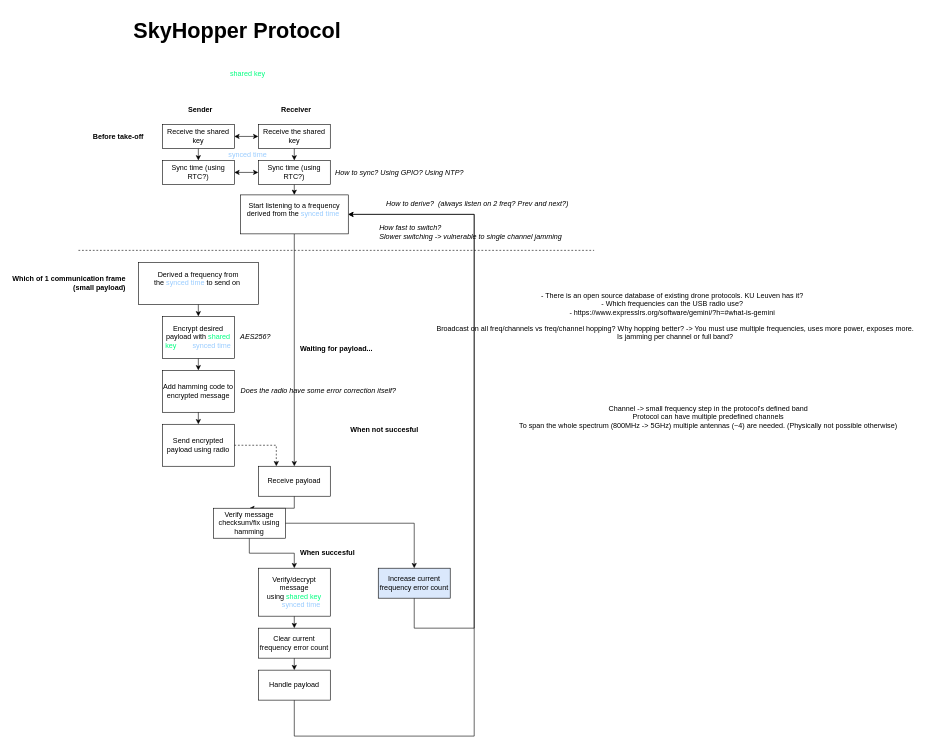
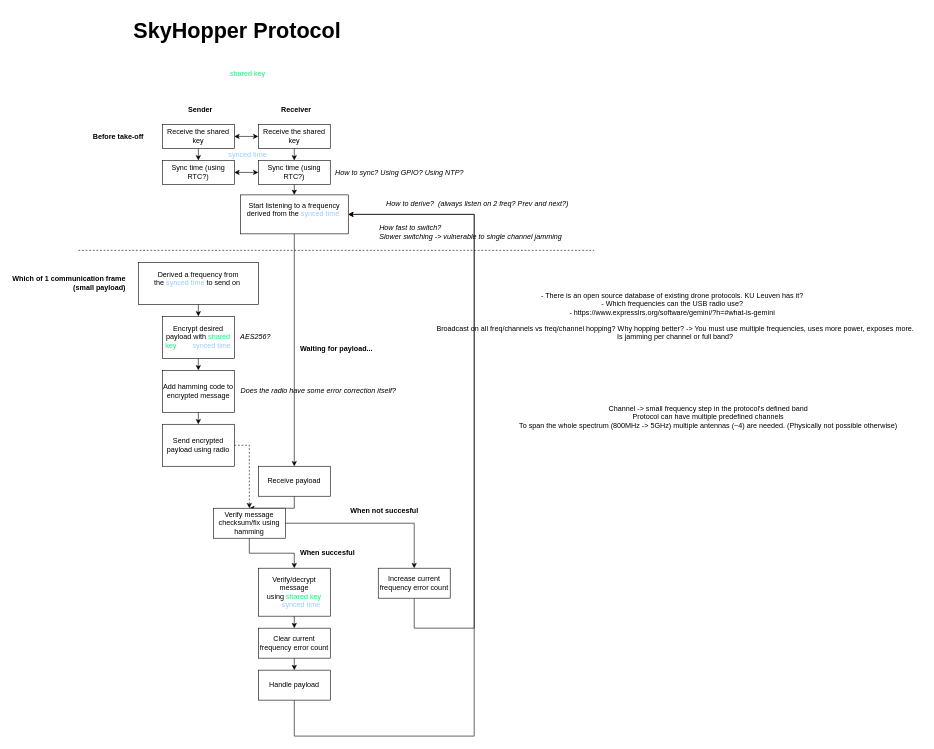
- <mxCell id="41" value="When not succesful" style="text;html=1;align=center;verticalAlign=middle;resizable=0;points=[];autosize=1;strokeColor=none;fillColor=none;fontStyle=1" vertex="1" parent="1"><mxGeometry x="575" y="702" width="130" height="30" as="geometry" /></mxCell>
+ <mxCell id="41" value="When not succesful" style="text;html=1;align=center;verticalAlign=middle;resizable=0;points=[];autosize=1;strokeColor=none;fillColor=none;fontStyle=1" vertex="1" parent="1"><mxGeometry x="575" y="837" width="130" height="30" as="geometry" /></mxCell>
- <mxCell id="21" style="edgeStyle=orthogonalEdgeStyle;rounded=0;orthogonalLoop=1;jettySize=auto;html=1;exitX=1;exitY=0.5;exitDx=0;exitDy=0;entryX=0.25;entryY=0;entryDx=0;entryDy=0;dashed=1;" edge="1" parent="1" source="22" target="24"><mxGeometry relative="1" as="geometry" /></mxCell>
+ <mxCell id="21" style="edgeStyle=orthogonalEdgeStyle;rounded=0;orthogonalLoop=1;jettySize=auto;html=1;exitX=1;exitY=0.5;exitDx=0;exitDy=0;dashed=1;" edge="1" parent="1" source="22" target="29"><mxGeometry relative="1" as="geometry" /></mxCell>
- <mxCell id="40" value="Increase current frequency error count" style="rounded=0;whiteSpace=wrap;html=1;fillColor=#dae8fc;" vertex="1" parent="1"><mxGeometry x="630" y="947" width="120" height="50" as="geometry" /></mxCell>
+ <mxCell id="40" value="Increase current frequency error count" style="rounded=0;whiteSpace=wrap;html=1;" vertex="1" parent="1"><mxGeometry x="630" y="947" width="120" height="50" as="geometry" /></mxCell>
